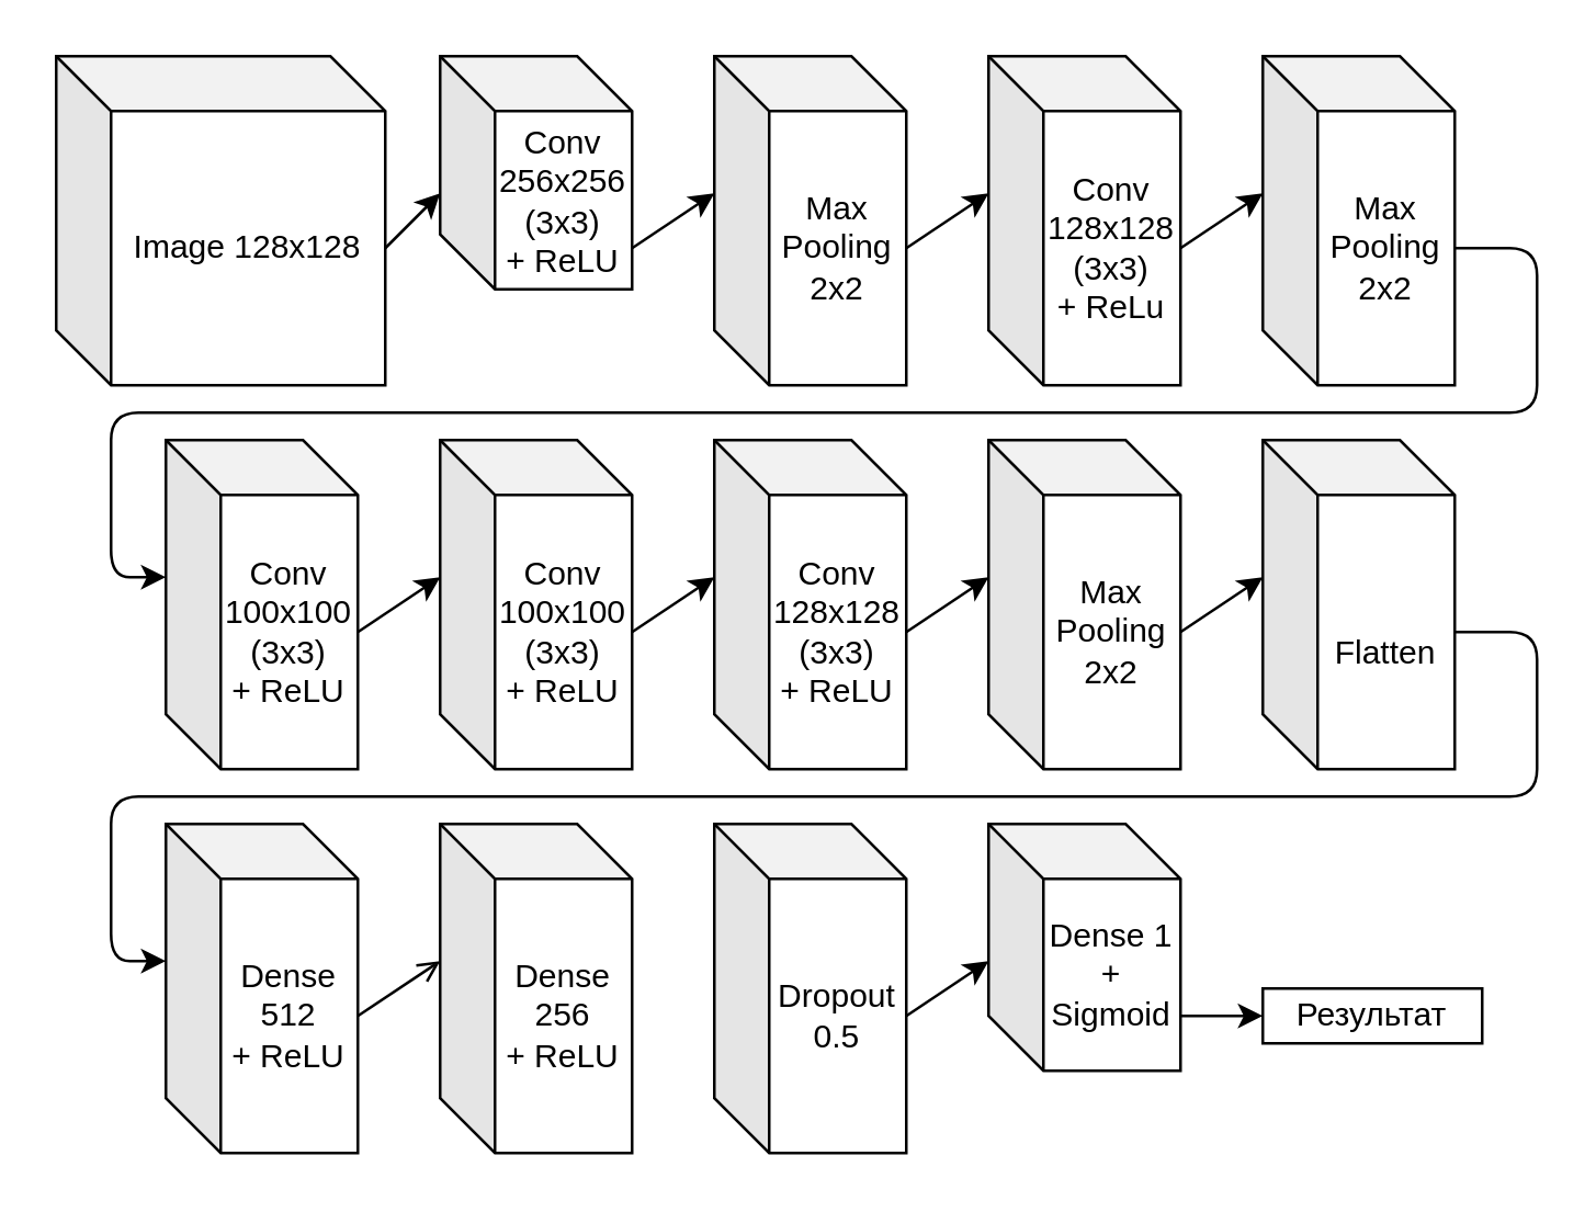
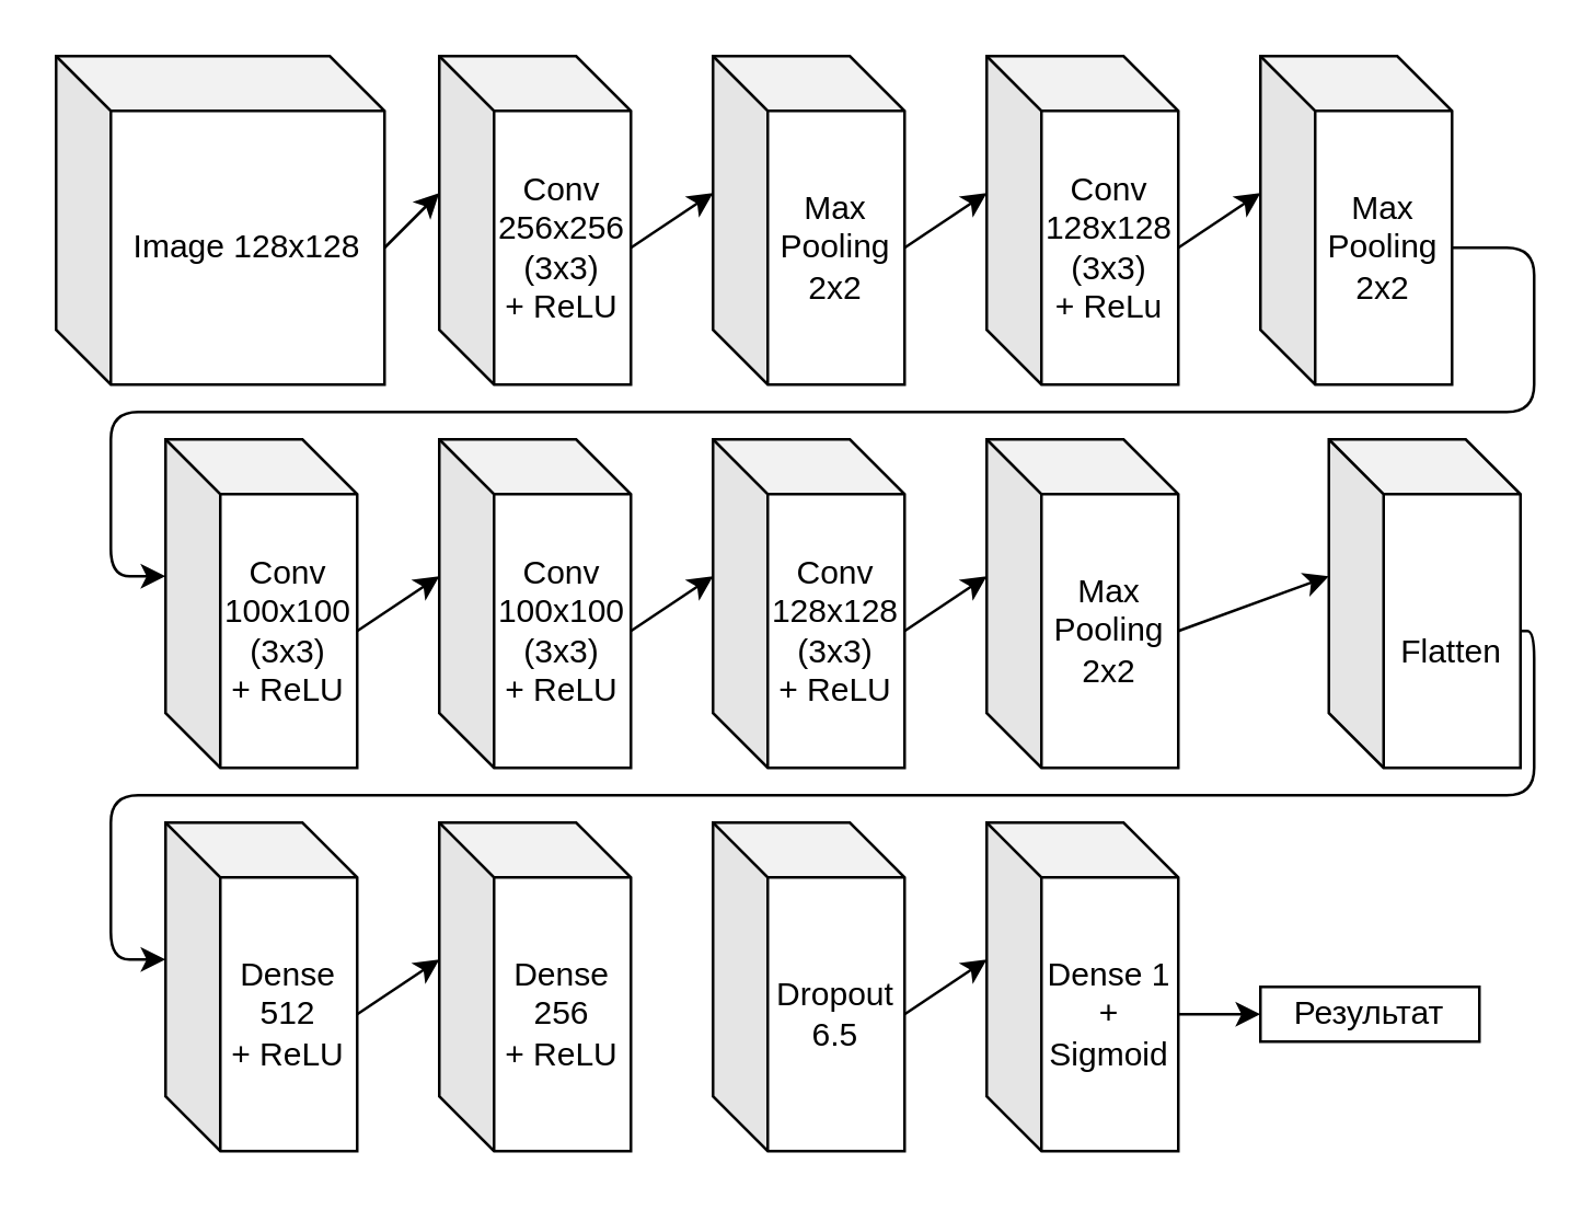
- <mxCell id="4" value="Conv&lt;br&gt;256x256&lt;br&gt;(3x3)&lt;br&gt;+ ReLU&lt;br&gt;" style="shape=cube;whiteSpace=wrap;html=1;boundedLbl=1;backgroundOutline=1;darkOpacity=0.05;darkOpacity2=0.1;" parent="1" vertex="1"><mxGeometry x="160" y="20" width="70" height="85" as="geometry" /></mxCell>
+ <mxCell id="4" value="Conv&lt;br&gt;256x256&lt;br&gt;(3x3)&lt;br&gt;+ ReLU&lt;br&gt;" style="shape=cube;whiteSpace=wrap;html=1;boundedLbl=1;backgroundOutline=1;darkOpacity=0.05;darkOpacity2=0.1;" parent="1" vertex="1"><mxGeometry x="160" y="20" width="70" height="120" as="geometry" /></mxCell>
- <mxCell id="27" value="&lt;br&gt;Flatten&lt;br&gt;" style="shape=cube;whiteSpace=wrap;html=1;boundedLbl=1;backgroundOutline=1;darkOpacity=0.05;darkOpacity2=0.1;" parent="1" vertex="1"><mxGeometry x="460" y="160" width="70" height="120" as="geometry" /></mxCell>
+ <mxCell id="27" value="&lt;br&gt;Flatten&lt;br&gt;" style="shape=cube;whiteSpace=wrap;html=1;boundedLbl=1;backgroundOutline=1;darkOpacity=0.05;darkOpacity2=0.1;" parent="1" vertex="1"><mxGeometry x="485" y="160" width="70" height="120" as="geometry" /></mxCell>
- <mxCell id="25" value="Dense 1&lt;br&gt;+ Sigmoid&lt;br&gt;" style="shape=cube;whiteSpace=wrap;html=1;boundedLbl=1;backgroundOutline=1;darkOpacity=0.05;darkOpacity2=0.1;" parent="1" vertex="1"><mxGeometry x="360" y="300" width="70" height="90" as="geometry" /></mxCell>
+ <mxCell id="25" value="Dense 1&lt;br&gt;+ Sigmoid&lt;br&gt;" style="shape=cube;whiteSpace=wrap;html=1;boundedLbl=1;backgroundOutline=1;darkOpacity=0.05;darkOpacity2=0.1;" parent="1" vertex="1"><mxGeometry x="360" y="300" width="70" height="120" as="geometry" /></mxCell>
- <mxCell id="21" value="" style="endArrow=open;html=1;exitX=0;exitY=0;exitDx=70;exitDy=70;exitPerimeter=0;entryX=0;entryY=0;entryDx=0;entryDy=50;entryPerimeter=0;" parent="1" source="18" target="19" edge="1"><mxGeometry width="50" height="50" relative="1" as="geometry"><mxPoint x="-40" y="390" as="sourcePoint" /><mxPoint x="-22" y="389" as="targetPoint" /></mxGeometry></mxCell>
+ <mxCell id="21" value="" style="endArrow=classic;html=1;exitX=0;exitY=0;exitDx=70;exitDy=70;exitPerimeter=0;entryX=0;entryY=0;entryDx=0;entryDy=50;entryPerimeter=0;" parent="1" source="18" target="19" edge="1"><mxGeometry width="50" height="50" relative="1" as="geometry"><mxPoint x="-40" y="390" as="sourcePoint" /><mxPoint x="-22" y="389" as="targetPoint" /></mxGeometry></mxCell>
- <mxCell id="20" value="Dropout&lt;br&gt;0.5&lt;br&gt;" style="shape=cube;whiteSpace=wrap;html=1;boundedLbl=1;backgroundOutline=1;darkOpacity=0.05;darkOpacity2=0.1;" parent="1" vertex="1"><mxGeometry x="260" y="300" width="70" height="120" as="geometry" /></mxCell>
+ <mxCell id="20" value="Dropout&lt;br&gt;6.5&lt;br&gt;" style="shape=cube;whiteSpace=wrap;html=1;boundedLbl=1;backgroundOutline=1;darkOpacity=0.05;darkOpacity2=0.1;" parent="1" vertex="1"><mxGeometry x="260" y="300" width="70" height="120" as="geometry" /></mxCell>
